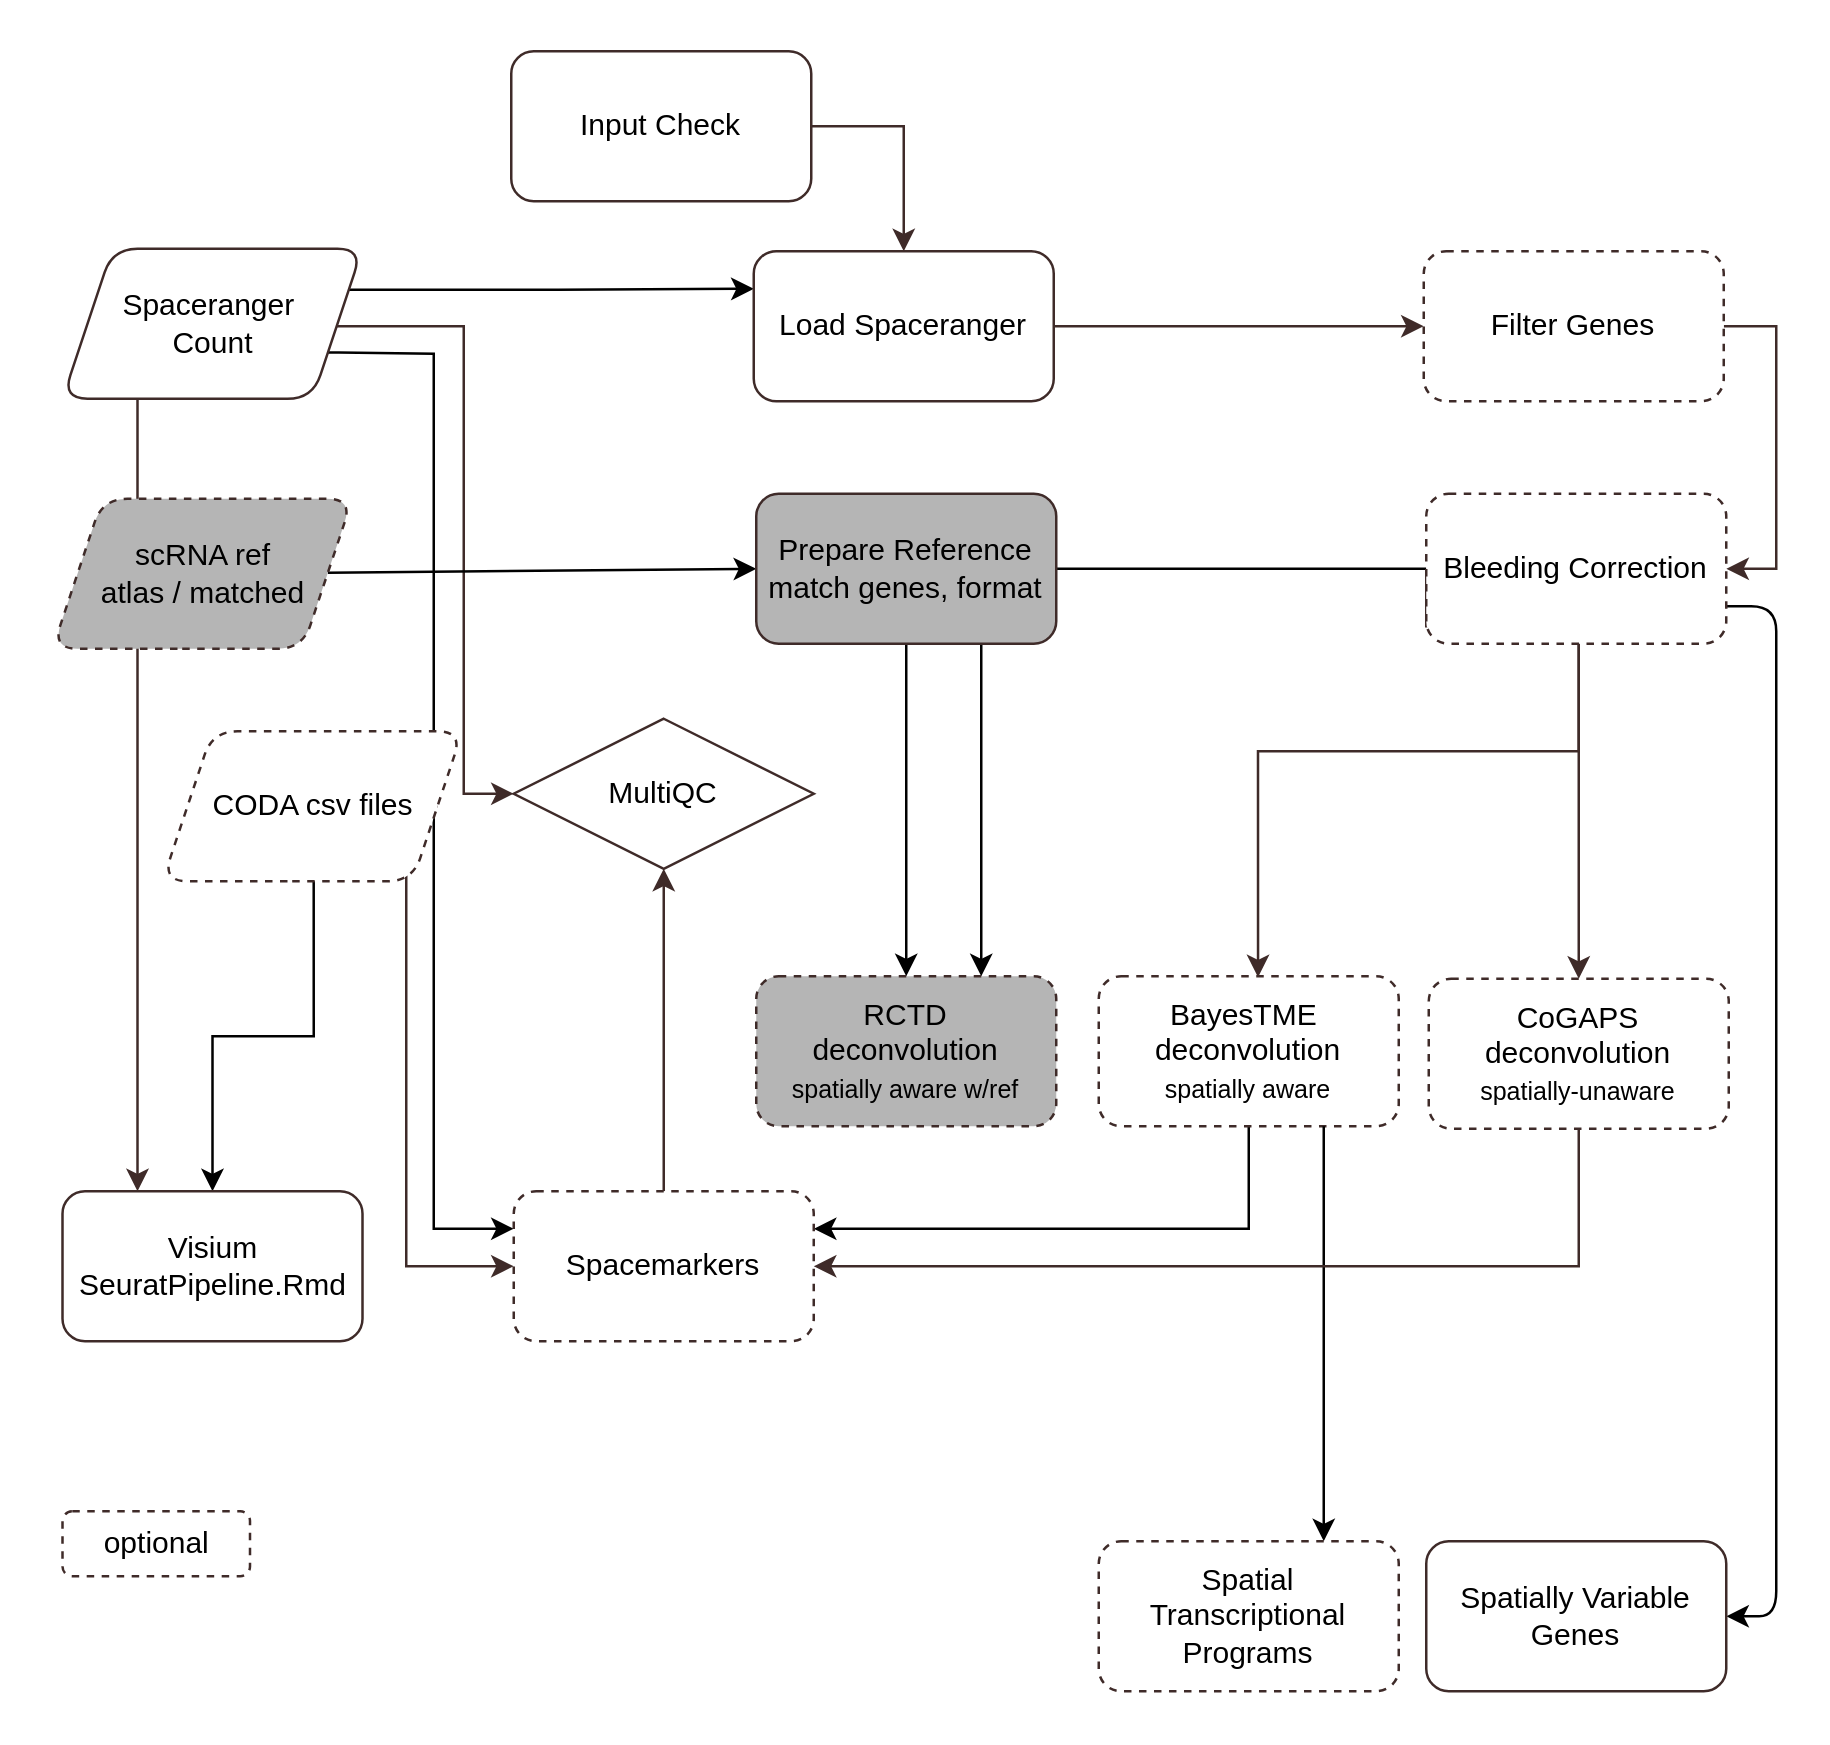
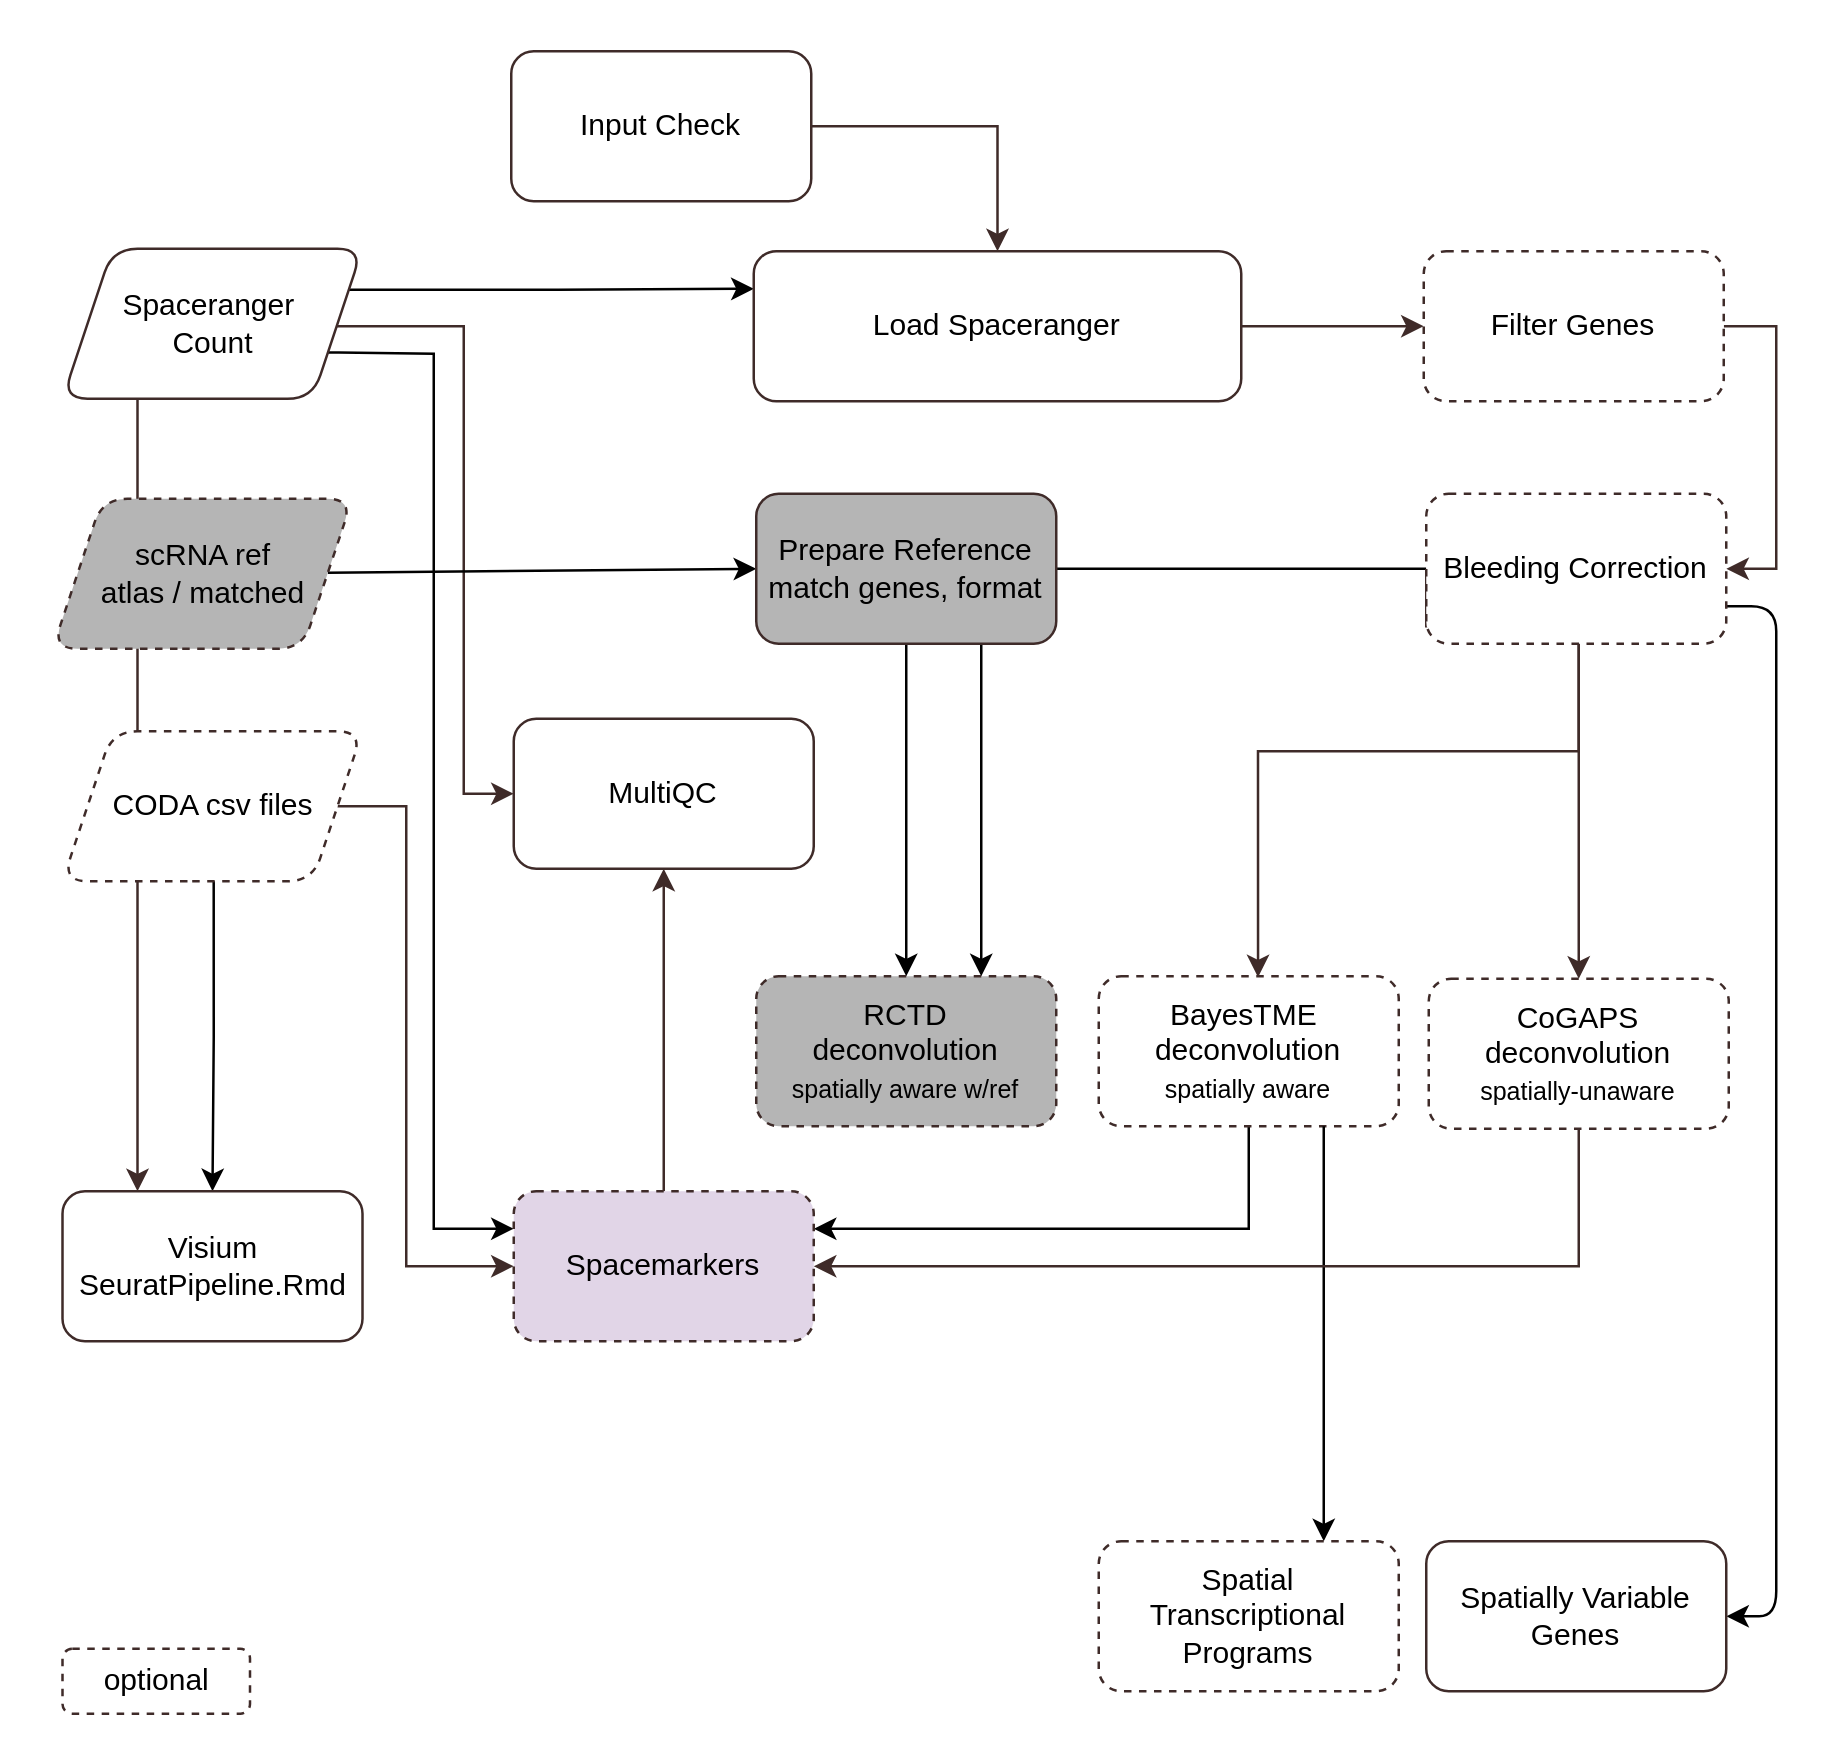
- <mxCell id="10" value="Load Spaceranger" style="rounded=1;whiteSpace=wrap;html=1;strokeColor=#3F2B29;" parent="1" vertex="1"><mxGeometry x="301" y="100" width="120" height="60" as="geometry" /></mxCell>
+ <mxCell id="10" value="Load Spaceranger" style="rounded=1;whiteSpace=wrap;html=1;strokeColor=#3F2B29;" parent="1" vertex="1"><mxGeometry x="301" y="100" width="195" height="60" as="geometry" /></mxCell>
- <mxCell id="25" value="MultiQC" style="rhombus;whiteSpace=wrap;html=1;strokeColor=#3F2B29;" parent="1" vertex="1"><mxGeometry x="205" y="287" width="120" height="60" as="geometry" /></mxCell>
+ <mxCell id="25" value="MultiQC" style="rounded=1;whiteSpace=wrap;html=1;strokeColor=#3F2B29;" parent="1" vertex="1"><mxGeometry x="205" y="287" width="120" height="60" as="geometry" /></mxCell>
- <mxCell id="17" value="CODA csv files" style="rounded=1;whiteSpace=wrap;html=1;fillColor=default;strokeColor=#3F2B29;shape=parallelogram;boundedLbl=1;perimeter=parallelogramPerimeter;fixedSize=1;dashed=1;" parent="1" vertex="1"><mxGeometry x="64.5" y="292" width="120" height="60" as="geometry" /></mxCell>
+ <mxCell id="17" value="CODA csv files" style="rounded=1;whiteSpace=wrap;html=1;fillColor=default;strokeColor=#3F2B29;shape=parallelogram;boundedLbl=1;perimeter=parallelogramPerimeter;fixedSize=1;dashed=1;" parent="1" vertex="1"><mxGeometry x="24.5" y="292" width="120" height="60" as="geometry" /></mxCell>
- <mxCell id="29" value="Spacemarkers" style="rounded=1;whiteSpace=wrap;html=1;strokeColor=#3F2B29;dashed=1;" parent="1" vertex="1"><mxGeometry x="205" y="476" width="120" height="60" as="geometry" /></mxCell>
+ <mxCell id="29" value="Spacemarkers" style="rounded=1;whiteSpace=wrap;html=1;strokeColor=#3F2B29;dashed=1;fillColor=#e1d5e7;" parent="1" vertex="1"><mxGeometry x="205" y="476" width="120" height="60" as="geometry" /></mxCell>
- <mxCell id="32" value="optional" style="rounded=1;whiteSpace=wrap;html=1;fillColor=#FFFFFF;strokeColor=#3F2B29;dashed=1;" parent="1" vertex="1"><mxGeometry x="24.5" y="604" width="75" height="26" as="geometry" /></mxCell>
+ <mxCell id="32" value="optional" style="rounded=1;whiteSpace=wrap;html=1;fillColor=#FFFFFF;strokeColor=#3F2B29;dashed=1;" parent="1" vertex="1"><mxGeometry x="24.5" y="659" width="75" height="26" as="geometry" /></mxCell>
